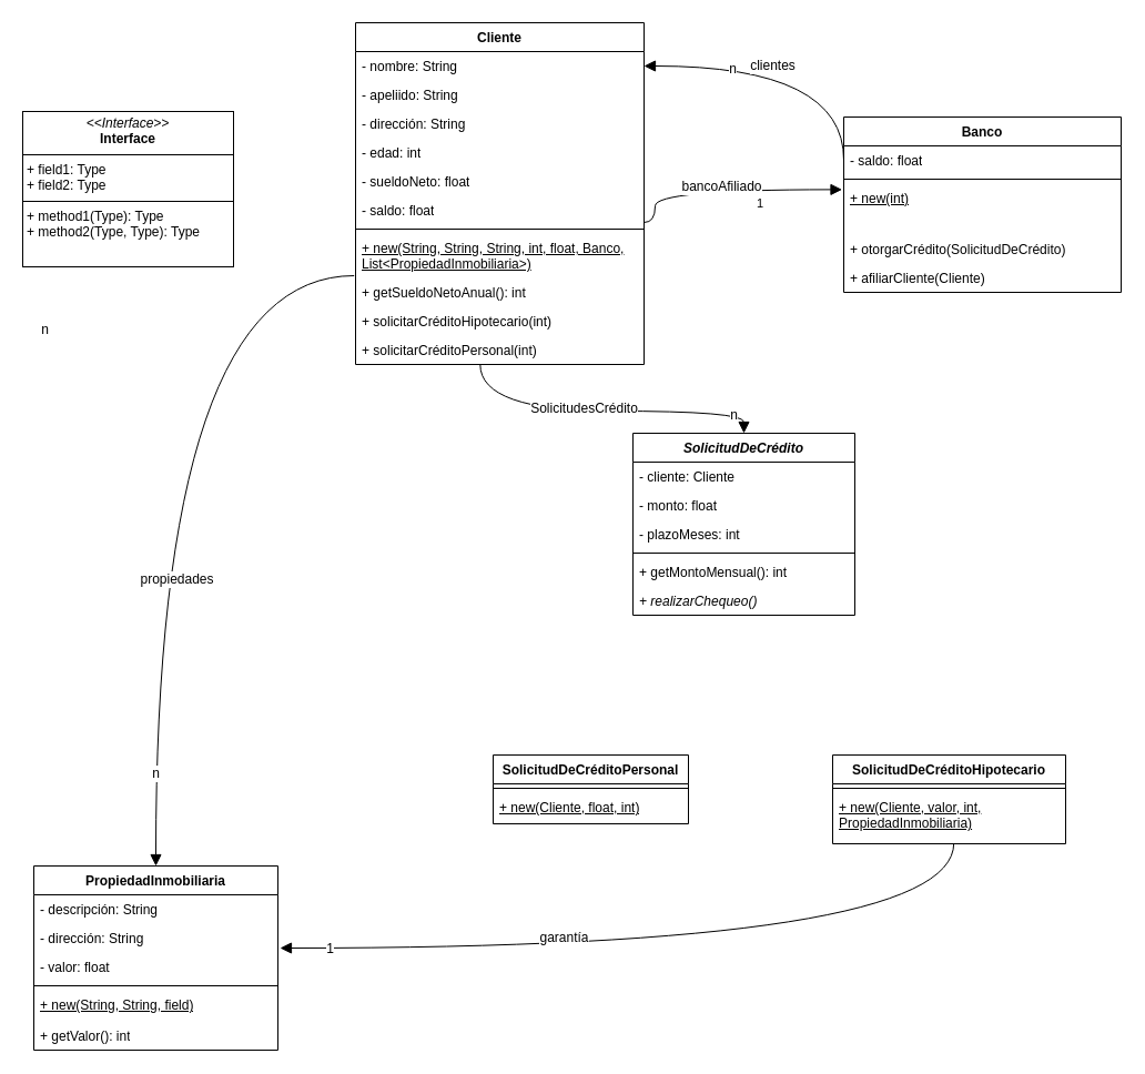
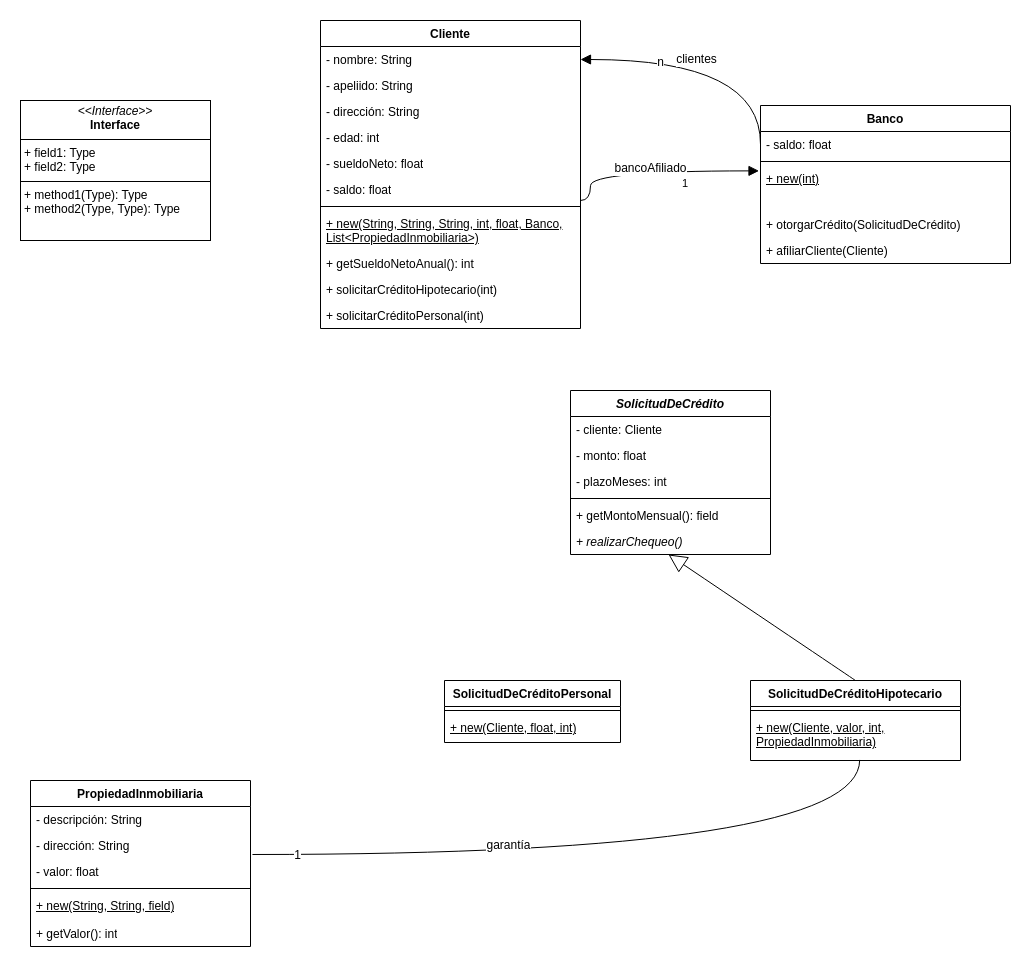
- <mxCell id="34" value="" style="endArrow=block;endFill=1;html=1;edgeStyle=orthogonalEdgeStyle;align=left;verticalAlign=top;rounded=0;fontSize=12;startSize=8;endSize=8;curved=1;entryX=0.5;entryY=0;entryDx=0;entryDy=0;exitX=0.432;exitY=1;exitDx=0;exitDy=0;exitPerimeter=0;" edge="1" parent="1" source="13" target="20"><mxGeometry x="-1" relative="1" as="geometry"><mxPoint x="590" y="332.5" as="sourcePoint" /><mxPoint x="787" y="290" as="targetPoint" /><Array as="points"><mxPoint x="432" y="370" /><mxPoint x="670" y="370" /></Array></mxGeometry></mxCell>
- <mxCell id="35" value="SolicitudesCrédito" style="edgeLabel;html=1;align=center;verticalAlign=middle;resizable=0;points=[];fontSize=12;" vertex="1" connectable="0" parent="34"><mxGeometry x="-0.218" y="3" relative="1" as="geometry"><mxPoint x="18" as="offset" /></mxGeometry></mxCell>
- <mxCell id="36" value="n" style="edgeLabel;html=1;align=center;verticalAlign=middle;resizable=0;points=[];fontSize=12;" vertex="1" connectable="0" parent="34"><mxGeometry x="0.8" y="-3" relative="1" as="geometry"><mxPoint as="offset" /></mxGeometry></mxCell>
- <mxCell id="51" value="" style="endArrow=block;endFill=1;html=1;edgeStyle=orthogonalEdgeStyle;align=left;verticalAlign=top;rounded=0;fontSize=12;startSize=8;endSize=8;curved=1;entryX=0.5;entryY=0;entryDx=0;entryDy=0;exitX=-0.005;exitY=-0.077;exitDx=0;exitDy=0;exitPerimeter=0;" edge="1" parent="1" source="11" target="44"><mxGeometry x="-1" relative="1" as="geometry"><mxPoint x="340" y="389.5" as="sourcePoint" /><mxPoint x="150" y="374.5" as="targetPoint" /></mxGeometry></mxCell>
- <mxCell id="52" value="n" style="edgeLabel;html=1;align=center;verticalAlign=middle;resizable=0;points=[];fontSize=12;" vertex="1" connectable="0" parent="51"><mxGeometry x="-0.364" relative="1" as="geometry"><mxPoint x="-101" y="1" as="offset" /></mxGeometry></mxCell>
- <mxCell id="53" value="propiedades" style="edgeLabel;html=1;align=center;verticalAlign=middle;resizable=0;points=[];fontSize=12;" vertex="1" connectable="0" parent="51"><mxGeometry x="0.273" y="-1" relative="1" as="geometry"><mxPoint x="19" as="offset" /></mxGeometry></mxCell>
- <mxCell id="54" value="n" style="edgeLabel;html=1;align=center;verticalAlign=middle;resizable=0;points=[];fontSize=12;" vertex="1" connectable="0" parent="51"><mxGeometry x="0.764" y="-1" relative="1" as="geometry"><mxPoint as="offset" /></mxGeometry></mxCell>
- <mxCell id="25" value="+ getMontoMensual(): int" style="text;strokeColor=none;fillColor=none;align=left;verticalAlign=top;spacingLeft=4;spacingRight=4;overflow=hidden;rotatable=0;points=[[0,0.5],[1,0.5]];portConstraint=eastwest;whiteSpace=wrap;html=1;" vertex="1" parent="20"><mxGeometry y="112" width="200" height="26" as="geometry" /></mxCell>
+ <mxCell id="25" value="+ getMontoMensual(): field" style="text;strokeColor=none;fillColor=none;align=left;verticalAlign=top;spacingLeft=4;spacingRight=4;overflow=hidden;rotatable=0;points=[[0,0.5],[1,0.5]];portConstraint=eastwest;whiteSpace=wrap;html=1;" vertex="1" parent="20"><mxGeometry y="112" width="200" height="26" as="geometry" /></mxCell>
+ <mxCell id="43" value="" style="endArrow=block;endSize=16;endFill=0;html=1;rounded=0;fontSize=12;curved=1;exitX=0.5;exitY=0;exitDx=0;exitDy=0;entryX=0.49;entryY=1;entryDx=0;entryDy=0;entryPerimeter=0;" edge="1" parent="1" source="40" target="26"><mxGeometry width="160" relative="1" as="geometry"><mxPoint x="524" y="694" as="sourcePoint" /><mxPoint x="670" y="540" as="targetPoint" /></mxGeometry></mxCell>
- <mxCell id="55" value="" style="endArrow=block;endFill=1;html=1;edgeStyle=orthogonalEdgeStyle;align=left;verticalAlign=top;rounded=0;fontSize=12;startSize=8;endSize=8;curved=1;entryX=1.009;entryY=-0.154;entryDx=0;entryDy=0;entryPerimeter=0;exitX=0.52;exitY=0.988;exitDx=0;exitDy=0;exitPerimeter=0;" edge="1" parent="1" source="42" target="47"><mxGeometry x="-1" relative="1" as="geometry"><mxPoint x="860" y="720" as="sourcePoint" /><mxPoint x="371" y="1102" as="targetPoint" /></mxGeometry></mxCell>
+ <mxCell id="55" value="" style="endArrow=none;endFill=1;html=1;edgeStyle=orthogonalEdgeStyle;align=left;verticalAlign=top;rounded=0;fontSize=12;startSize=8;endSize=8;curved=1;entryX=1.009;entryY=-0.154;entryDx=0;entryDy=0;entryPerimeter=0;exitX=0.52;exitY=0.988;exitDx=0;exitDy=0;exitPerimeter=0;" edge="1" parent="1" source="42" target="47"><mxGeometry x="-1" relative="1" as="geometry"><mxPoint x="860" y="720" as="sourcePoint" /><mxPoint x="371" y="1102" as="targetPoint" /></mxGeometry></mxCell>
